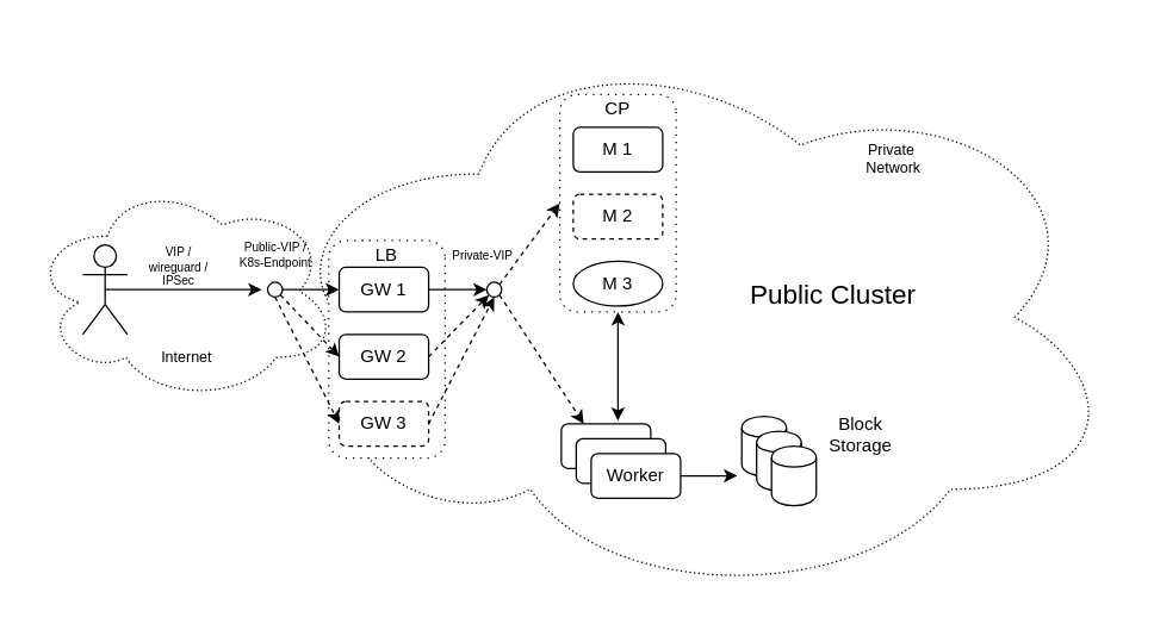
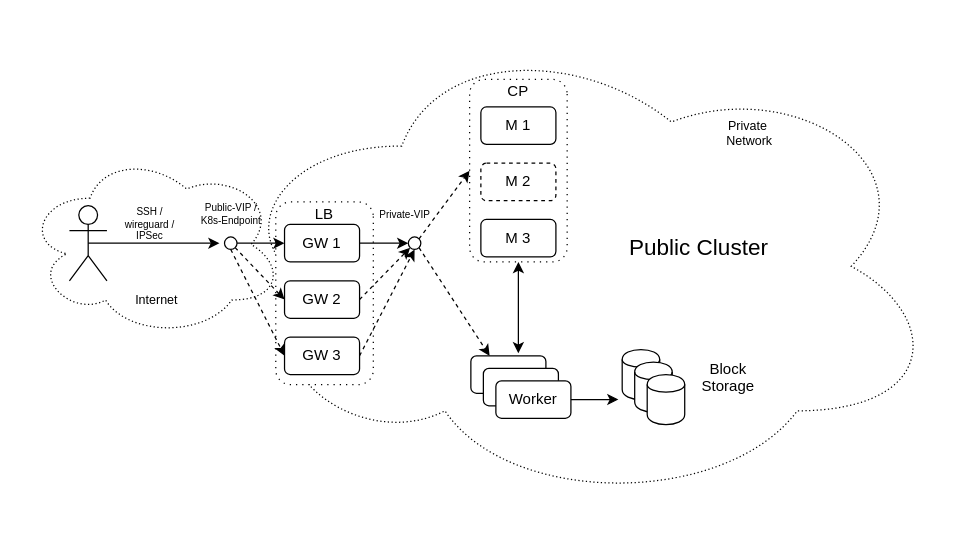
- <mxCell id="48" value="&lt;div style=&quot;font-size: 8px&quot;&gt;VIP / wireguard&amp;nbsp;&lt;span&gt;/ IPSec&lt;/span&gt;&lt;/div&gt;" style="text;html=1;strokeColor=none;fillColor=none;align=center;verticalAlign=middle;whiteSpace=wrap;rounded=0;fontSize=8;" parent="44" vertex="1"><mxGeometry x="39" y="8" width="51" height="20" as="geometry" /></mxCell>
+ <mxCell id="48" value="&lt;div style=&quot;font-size: 8px&quot;&gt;SSH / wireguard&amp;nbsp;&lt;span&gt;/ IPSec&lt;/span&gt;&lt;/div&gt;" style="text;html=1;strokeColor=none;fillColor=none;align=center;verticalAlign=middle;whiteSpace=wrap;rounded=0;fontSize=8;" parent="44" vertex="1"><mxGeometry x="39" y="8" width="51" height="20" as="geometry" /></mxCell>
- <mxCell id="30" value="M 3" style="ellipse;whiteSpace=wrap;html=1;" parent="26" vertex="1"><mxGeometry y="90" width="60" height="30" as="geometry" /></mxCell>
+ <mxCell id="30" value="M 3" style="rounded=1;whiteSpace=wrap;html=1;" parent="26" vertex="1"><mxGeometry y="90" width="60" height="30" as="geometry" /></mxCell>
- <mxCell id="11" value="GW 3" style="rounded=1;whiteSpace=wrap;html=1;dashed=1;" parent="8" vertex="1"><mxGeometry y="90" width="60" height="30" as="geometry" /></mxCell>
+ <mxCell id="11" value="GW 3" style="rounded=1;whiteSpace=wrap;html=1;" parent="8" vertex="1"><mxGeometry y="90" width="60" height="30" as="geometry" /></mxCell>
- <mxCell id="38" value="&lt;div&gt;&lt;span&gt;Block&lt;/span&gt;&lt;br&gt;&lt;/div&gt;&lt;div&gt;Storage&lt;/div&gt;&lt;div&gt;&lt;br&gt;&lt;/div&gt;" style="text;html=1;strokeColor=none;fillColor=none;align=center;verticalAlign=middle;whiteSpace=wrap;rounded=0;" parent="34" vertex="1"><mxGeometry x="60" y="10" width="40" height="20" as="geometry" /></mxCell>
+ <mxCell id="38" value="&lt;div&gt;&lt;span&gt;Block&lt;/span&gt;&lt;br&gt;&lt;/div&gt;&lt;div&gt;Storage&lt;/div&gt;&lt;div&gt;&lt;br&gt;&lt;/div&gt;" style="text;html=1;strokeColor=none;fillColor=none;align=center;verticalAlign=middle;whiteSpace=wrap;rounded=0;" parent="34" vertex="1"><mxGeometry x="65" y="20" width="40" height="20" as="geometry" /></mxCell>
